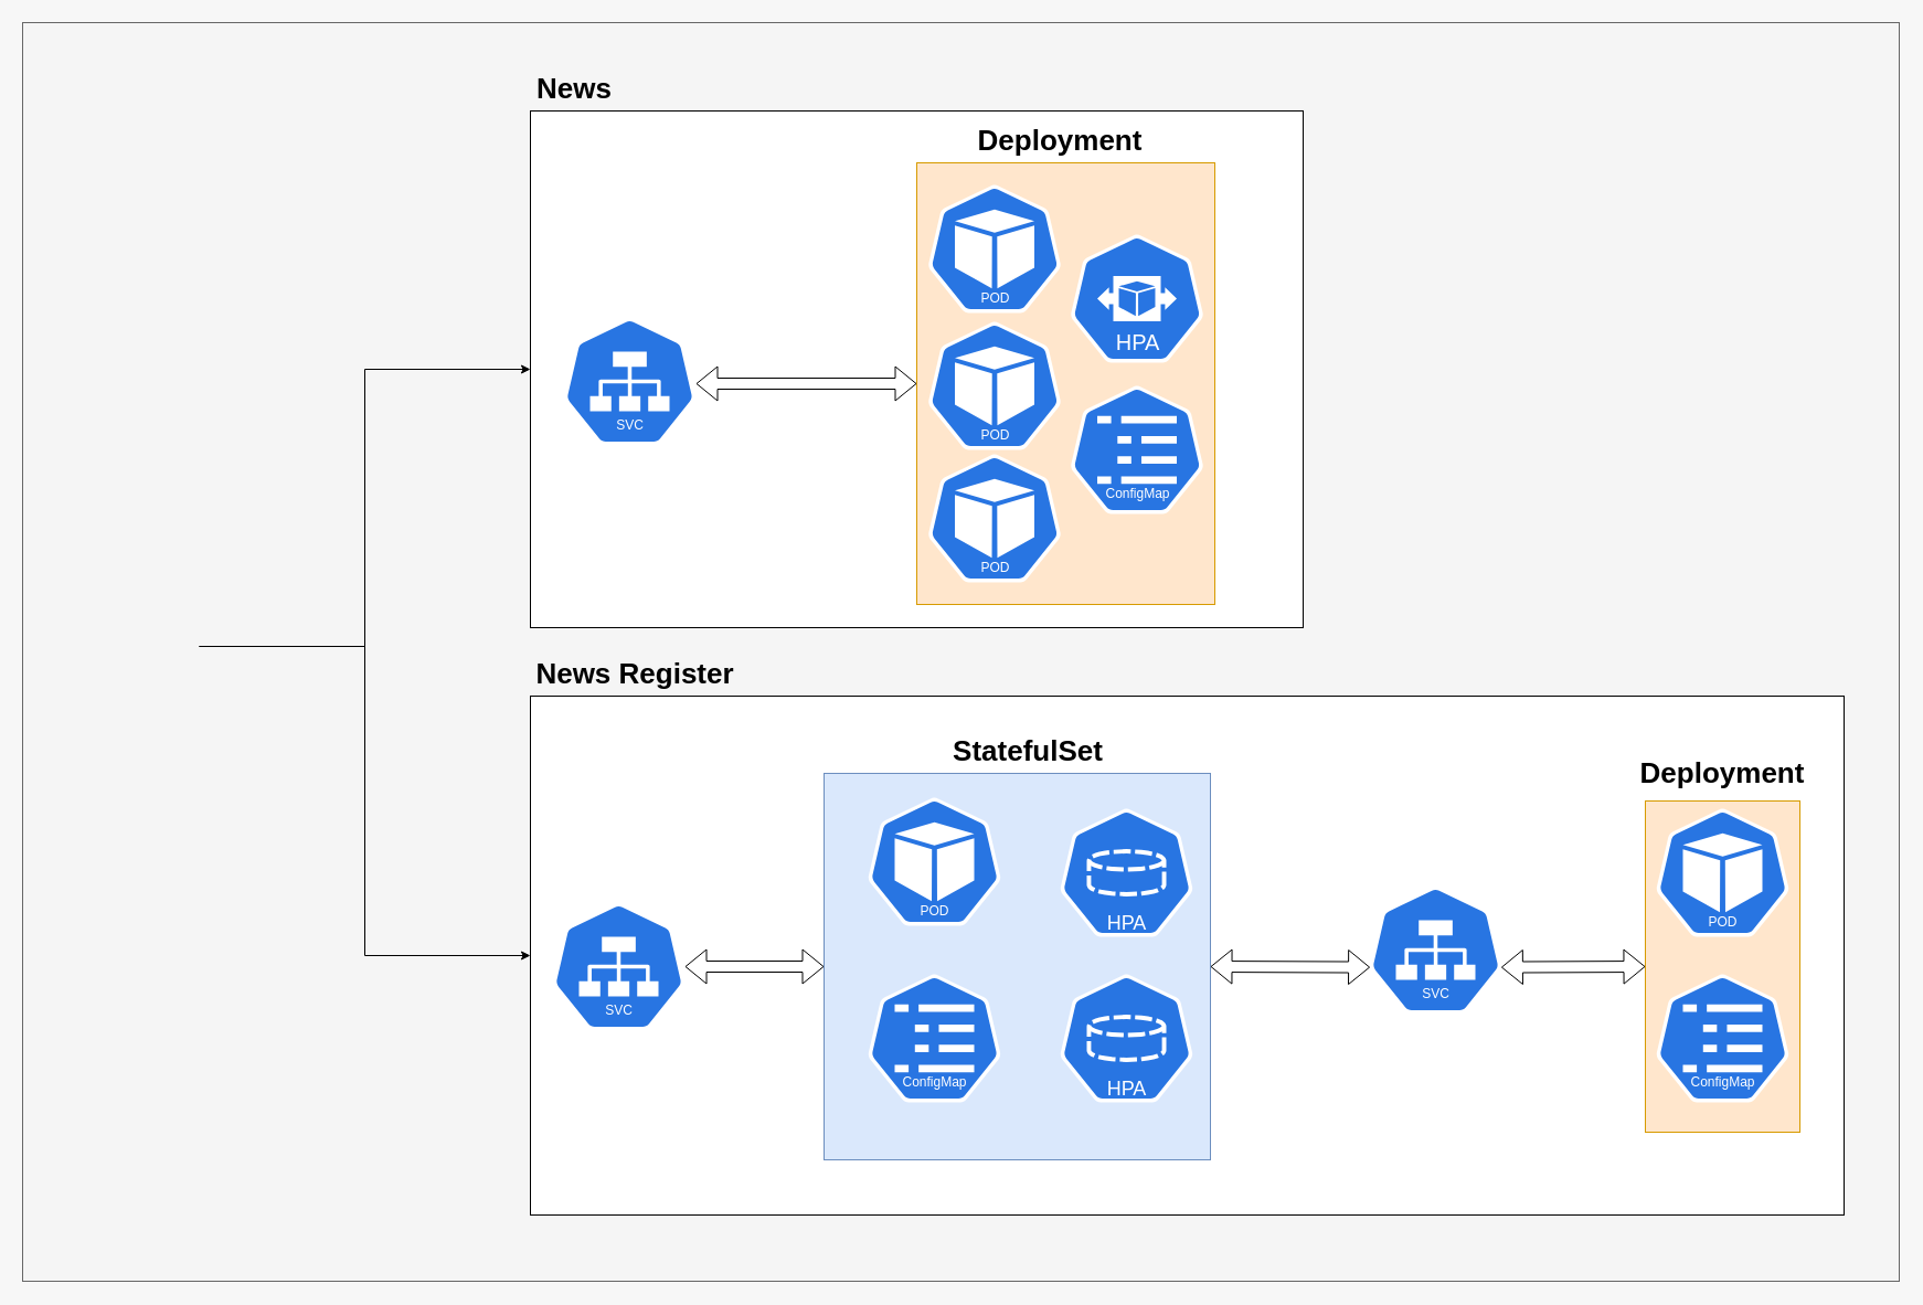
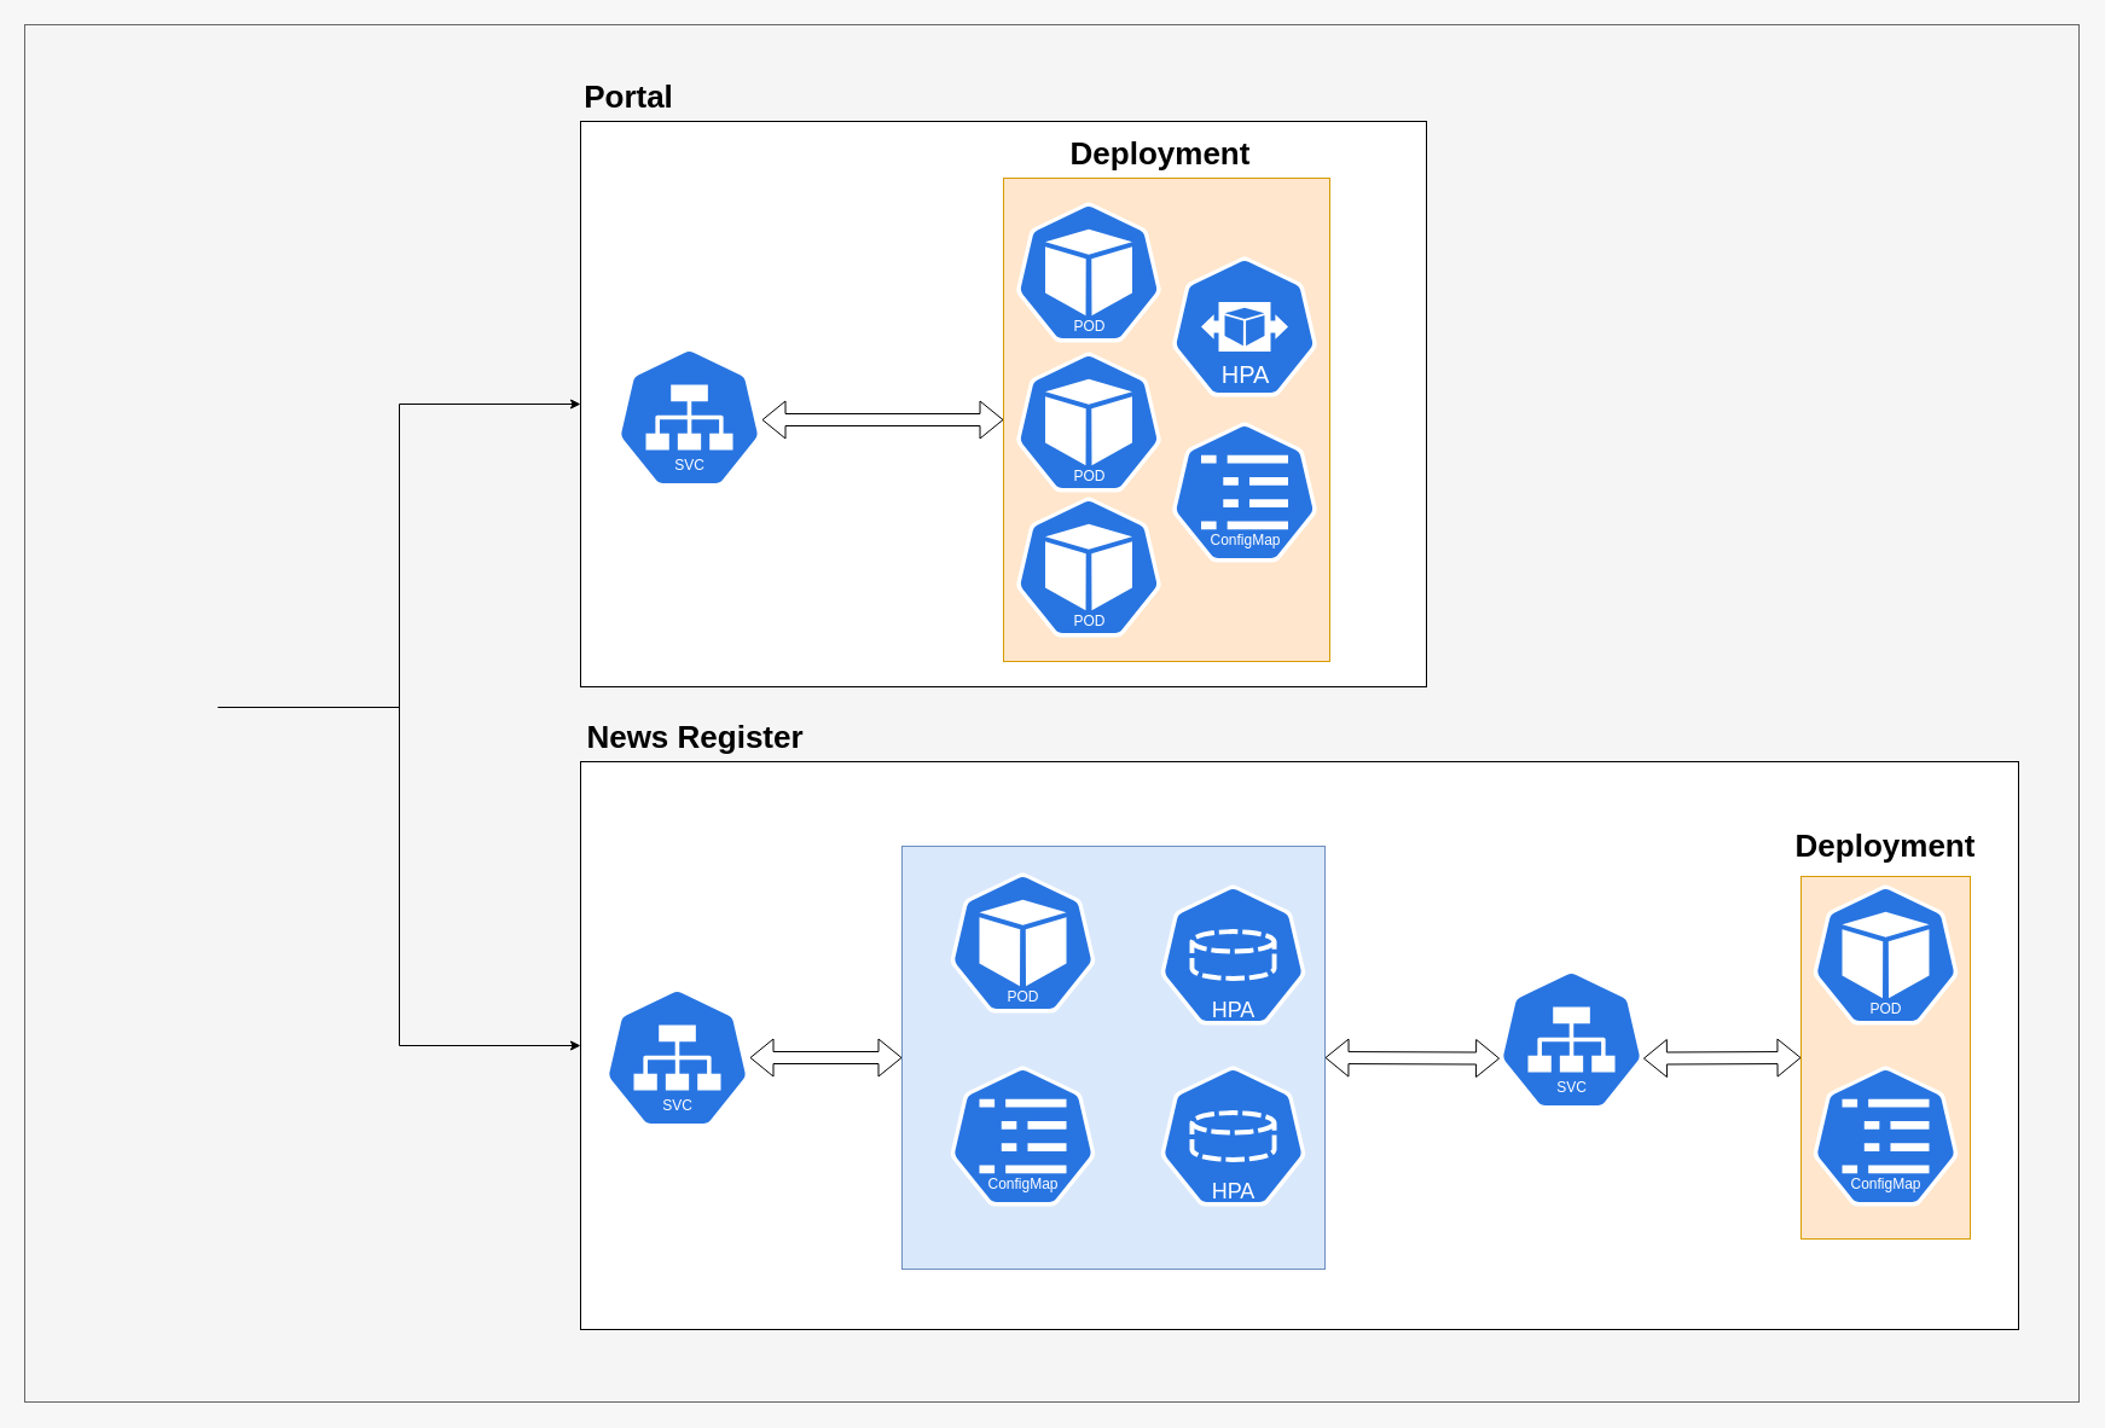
- <mxCell id="32" value="&lt;font style=&quot;font-size: 26px&quot;&gt;News&lt;/font&gt;" style="text;html=1;strokeColor=none;fillColor=none;align=center;verticalAlign=middle;whiteSpace=wrap;rounded=0;labelBackgroundColor=none;fontStyle=1" vertex="1" parent="1"><mxGeometry x="450" y="70" width="140" height="20" as="geometry" /></mxCell>
+ <mxCell id="32" value="&lt;font style=&quot;font-size: 26px&quot;&gt;Portal&lt;/font&gt;" style="text;html=1;strokeColor=none;fillColor=none;align=center;verticalAlign=middle;whiteSpace=wrap;rounded=0;labelBackgroundColor=none;fontStyle=1" vertex="1" parent="1"><mxGeometry x="450" y="70" width="140" height="20" as="geometry" /></mxCell>
- <mxCell id="33" value="&lt;font style=&quot;font-size: 26px&quot;&gt;StatefulSet&lt;/font&gt;" style="text;html=1;strokeColor=none;fillColor=none;align=center;verticalAlign=middle;whiteSpace=wrap;rounded=0;labelBackgroundColor=none;fontStyle=1" vertex="1" parent="1"><mxGeometry x="861" y="670" width="140" height="20" as="geometry" /></mxCell>
